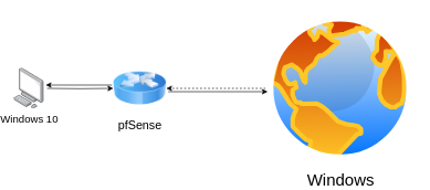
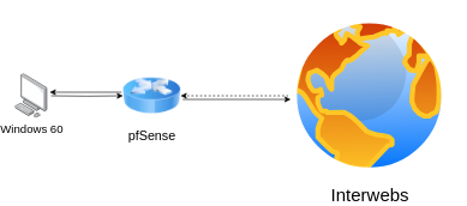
- <mxCell id="4" value="Windows 10" style="points=[];aspect=fixed;html=1;align=center;shadow=0;dashed=0;image;image=img/lib/allied_telesis/computer_and_terminals/Personal_Computer.svg;fontSize=16;" vertex="1" parent="1"><mxGeometry x="20" y="102.1" width="45.6" height="61.8" as="geometry" /></mxCell>
+ <mxCell id="4" value="Windows 60" style="points=[];aspect=fixed;html=1;align=center;shadow=0;dashed=0;image;image=img/lib/allied_telesis/computer_and_terminals/Personal_Computer.svg;fontSize=16;" vertex="1" parent="1"><mxGeometry x="20" y="102.1" width="45.6" height="61.8" as="geometry" /></mxCell>
- <mxCell id="3" value="Windows" style="aspect=fixed;perimeter=ellipsePerimeter;html=1;align=center;shadow=0;dashed=0;spacingTop=3;image;image=img/lib/active_directory/internet_globe.svg;horizontal=1;fontSize=25;" vertex="1" parent="1"><mxGeometry x="400" y="20.5" width="225" height="225" as="geometry" /></mxCell>
+ <mxCell id="3" value="Interwebs" style="aspect=fixed;perimeter=ellipsePerimeter;html=1;align=center;shadow=0;dashed=0;spacingTop=3;image;image=img/lib/active_directory/internet_globe.svg;horizontal=1;fontSize=25;" vertex="1" parent="1"><mxGeometry x="400" y="20.5" width="225" height="225" as="geometry" /></mxCell>
